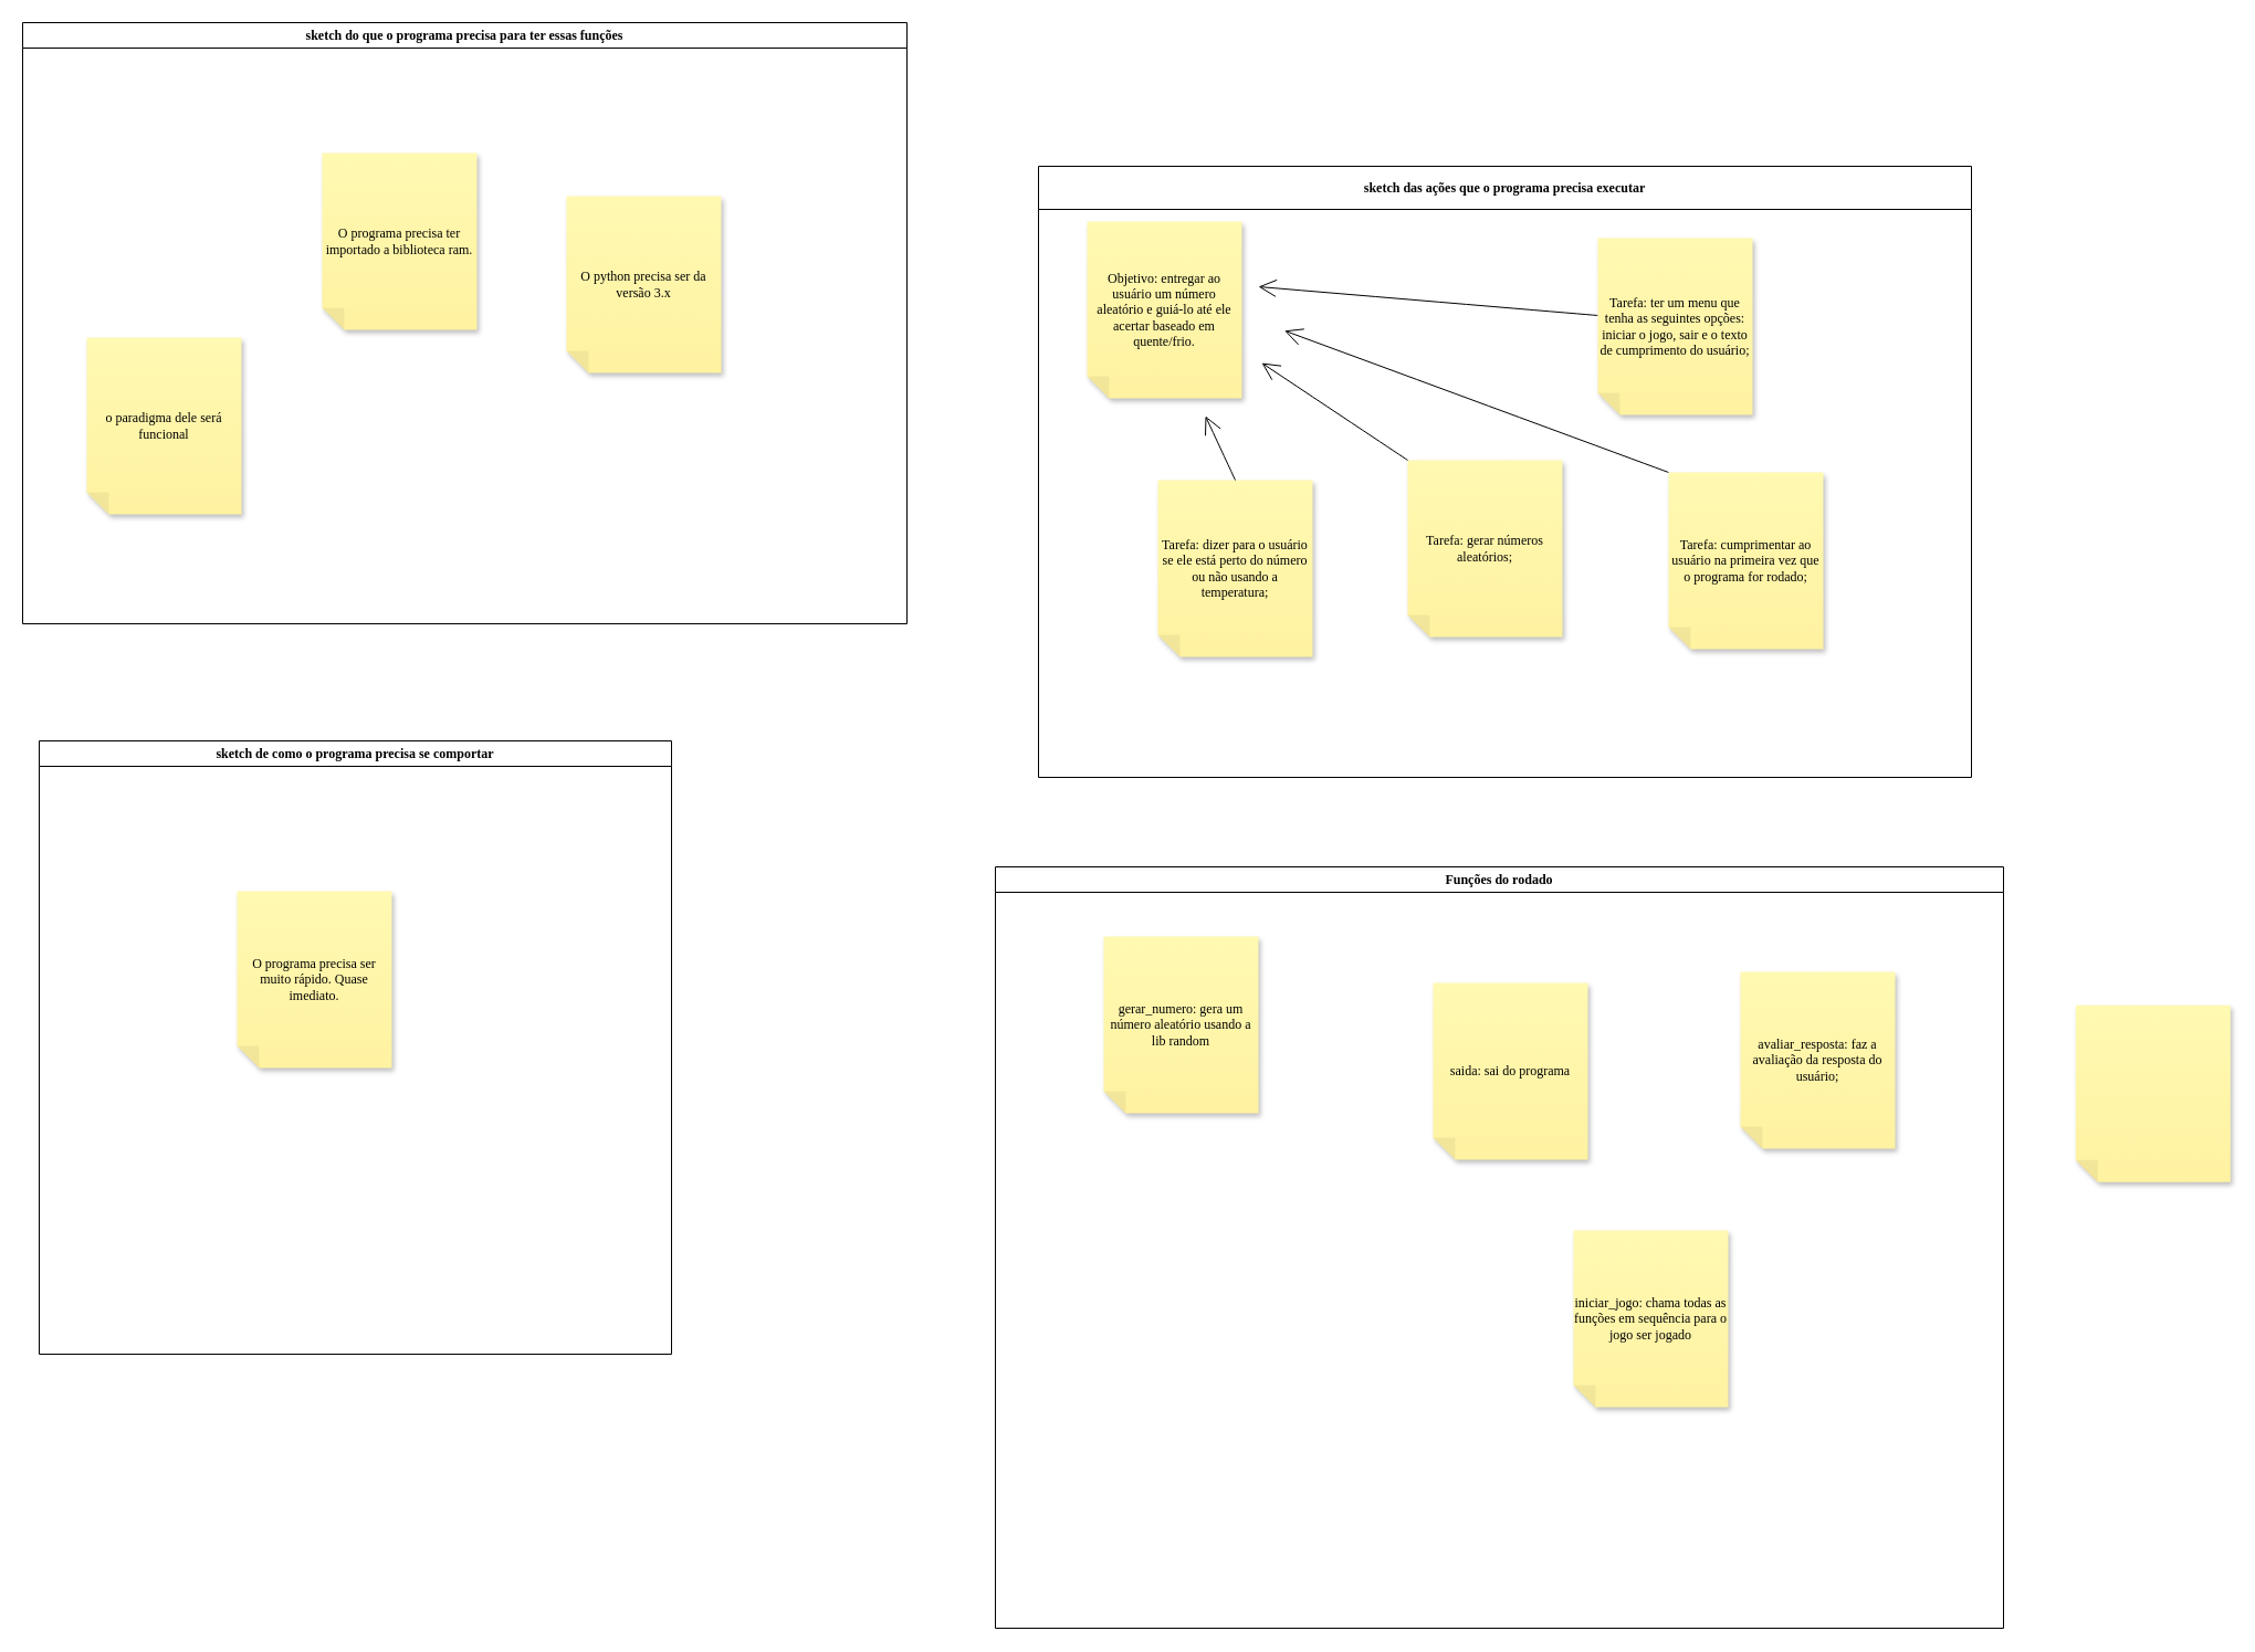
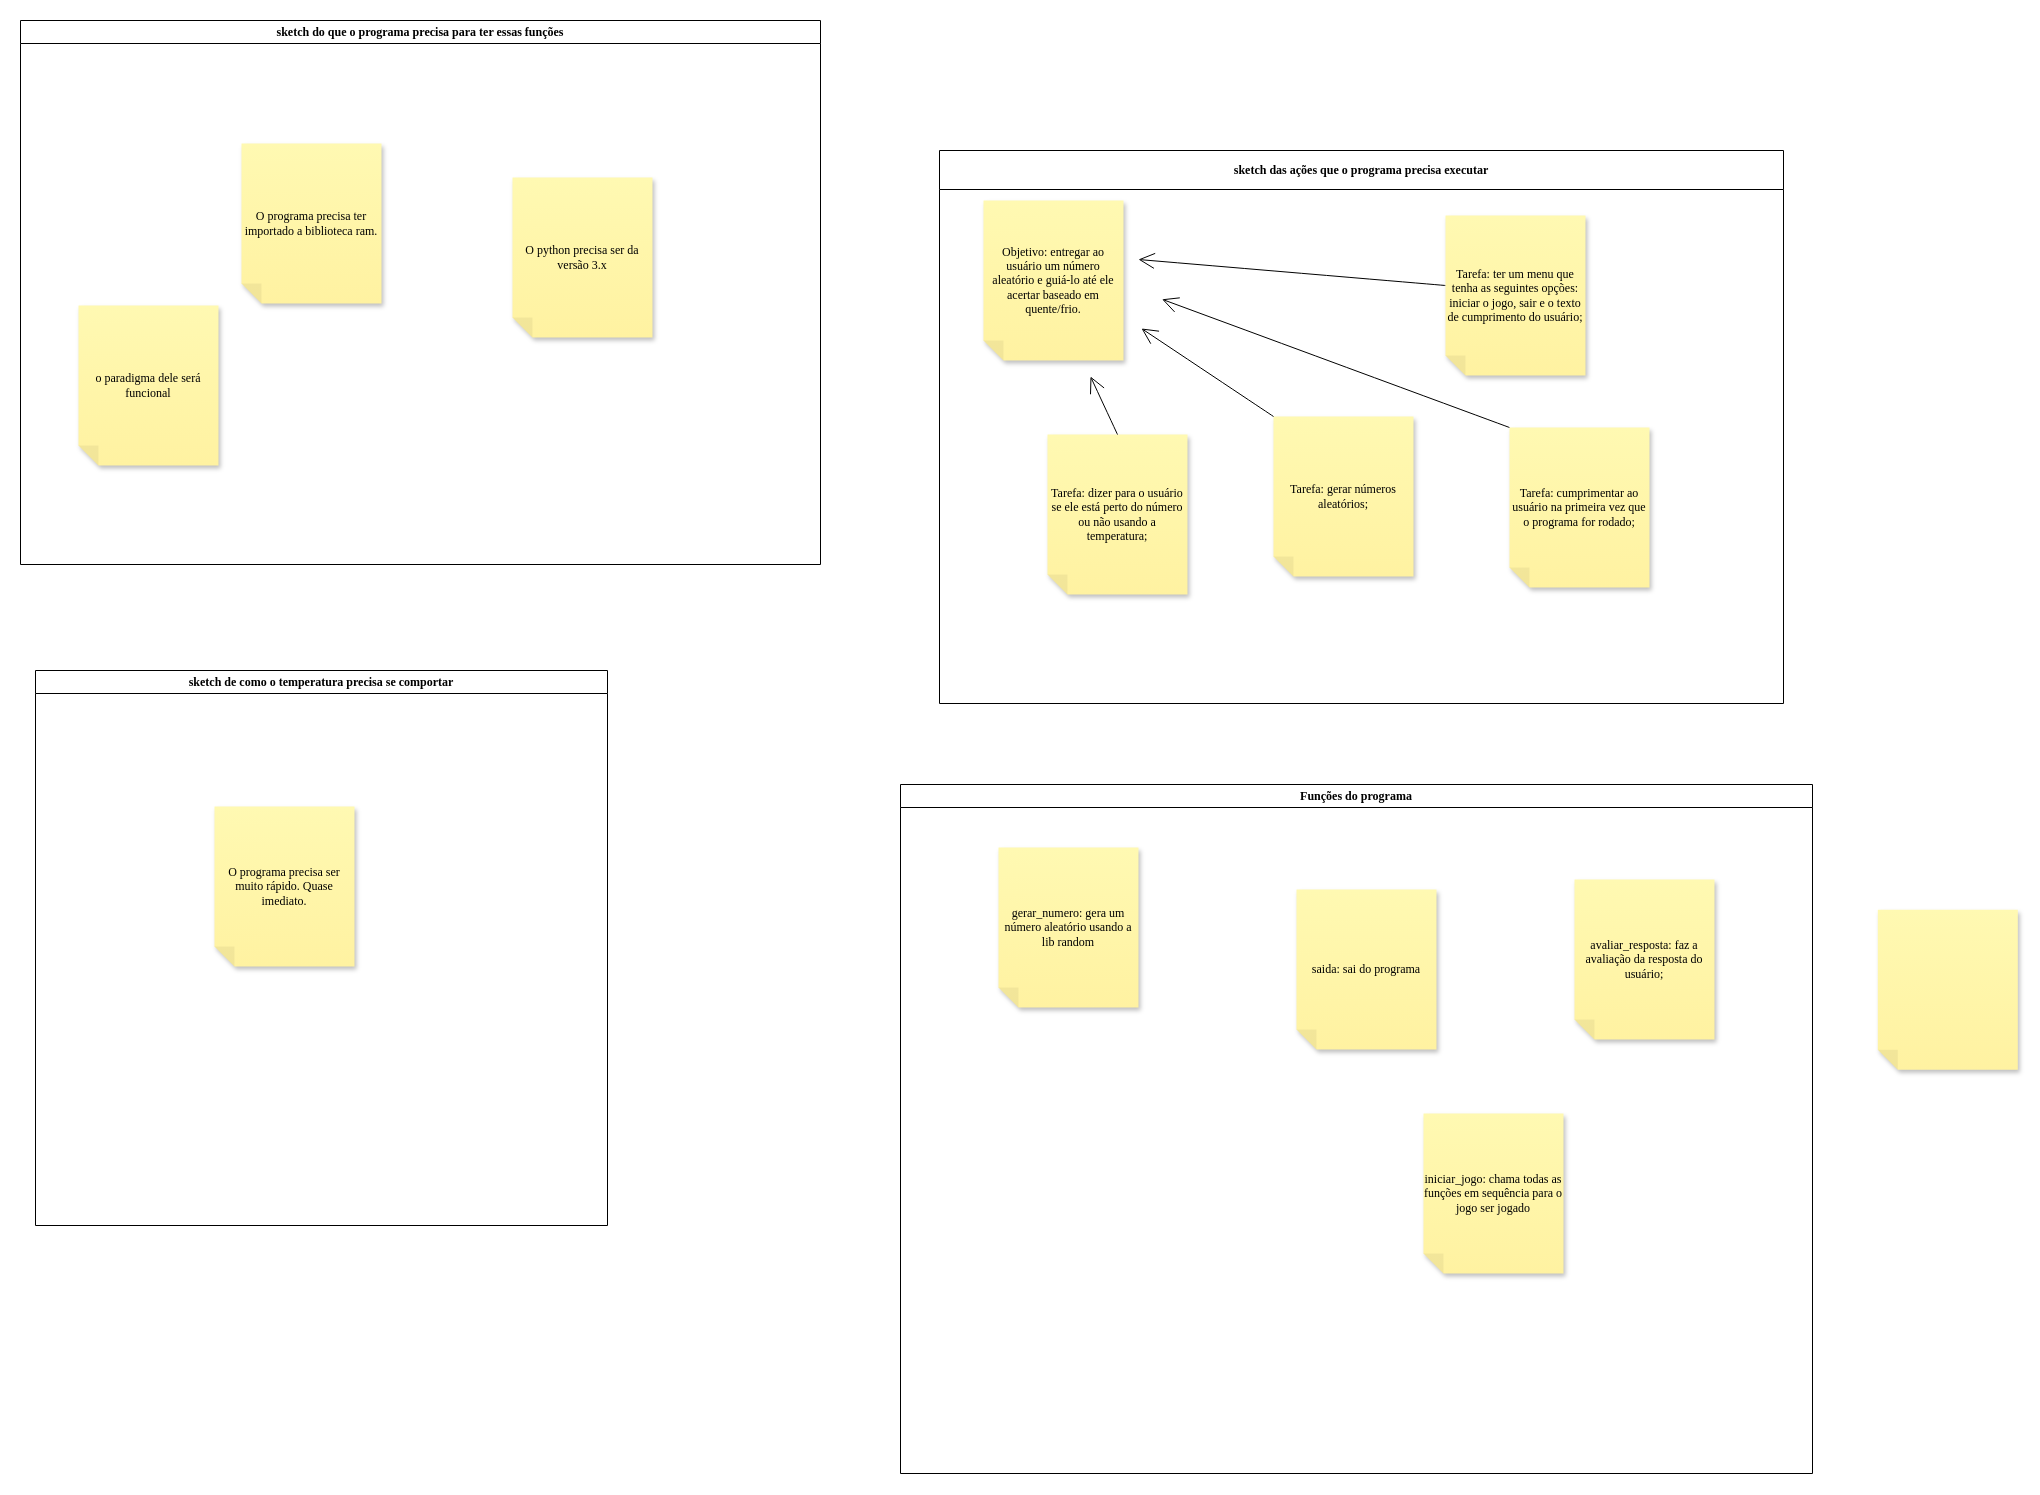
- <mxCell id="16" value="O programa precisa ter importado a biblioteca ram." style="shape=note;whiteSpace=wrap;html=1;backgroundOutline=1;fontColor=#000000;darkOpacity=0.05;fillColor=#FFF9B2;strokeColor=none;fillStyle=solid;direction=west;gradientDirection=north;gradientColor=#FFF2A1;shadow=1;size=20;pointerEvents=1;fontFamily=Architects Daughter;fontSource=https%3A%2F%2Ffonts.googleapis.com%2Fcss%3Ffamily%3DArchitects%2BDaughter;" vertex="1" parent="14"><mxGeometry x="271.0" y="118" width="140" height="160" as="geometry" /></mxCell>
+ <mxCell id="16" value="O programa precisa ter importado a biblioteca ram." style="shape=note;whiteSpace=wrap;html=1;backgroundOutline=1;fontColor=#000000;darkOpacity=0.05;fillColor=#FFF9B2;strokeColor=none;fillStyle=solid;direction=west;gradientDirection=north;gradientColor=#FFF2A1;shadow=1;size=20;pointerEvents=1;fontFamily=Architects Daughter;fontSource=https%3A%2F%2Ffonts.googleapis.com%2Fcss%3Ffamily%3DArchitects%2BDaughter;" vertex="1" parent="14"><mxGeometry x="221" y="123" width="140" height="160" as="geometry" /></mxCell>
- <mxCell id="12" value="sketch de como o programa precisa se comportar" style="swimlane;whiteSpace=wrap;html=1;fontFamily=Architects Daughter;fontSource=https%3A%2F%2Ffonts.googleapis.com%2Fcss%3Ffamily%3DArchitects%2BDaughter;" vertex="1" parent="1"><mxGeometry x="35" y="670" width="572" height="555" as="geometry" /></mxCell>
+ <mxCell id="12" value="sketch de como o temperatura precisa se comportar" style="swimlane;whiteSpace=wrap;html=1;fontFamily=Architects Daughter;fontSource=https%3A%2F%2Ffonts.googleapis.com%2Fcss%3Ffamily%3DArchitects%2BDaughter;" vertex="1" parent="1"><mxGeometry x="35" y="670" width="572" height="555" as="geometry" /></mxCell>
- <mxCell id="18" value="Funções do rodado" style="swimlane;whiteSpace=wrap;html=1;fontFamily=Architects Daughter;fontSource=https%3A%2F%2Ffonts.googleapis.com%2Fcss%3Ffamily%3DArchitects%2BDaughter;" vertex="1" parent="1"><mxGeometry x="900" y="784" width="912" height="689" as="geometry" /></mxCell>
+ <mxCell id="18" value="Funções do programa" style="swimlane;whiteSpace=wrap;html=1;fontFamily=Architects Daughter;fontSource=https%3A%2F%2Ffonts.googleapis.com%2Fcss%3Ffamily%3DArchitects%2BDaughter;" vertex="1" parent="1"><mxGeometry x="900" y="784" width="912" height="689" as="geometry" /></mxCell>
